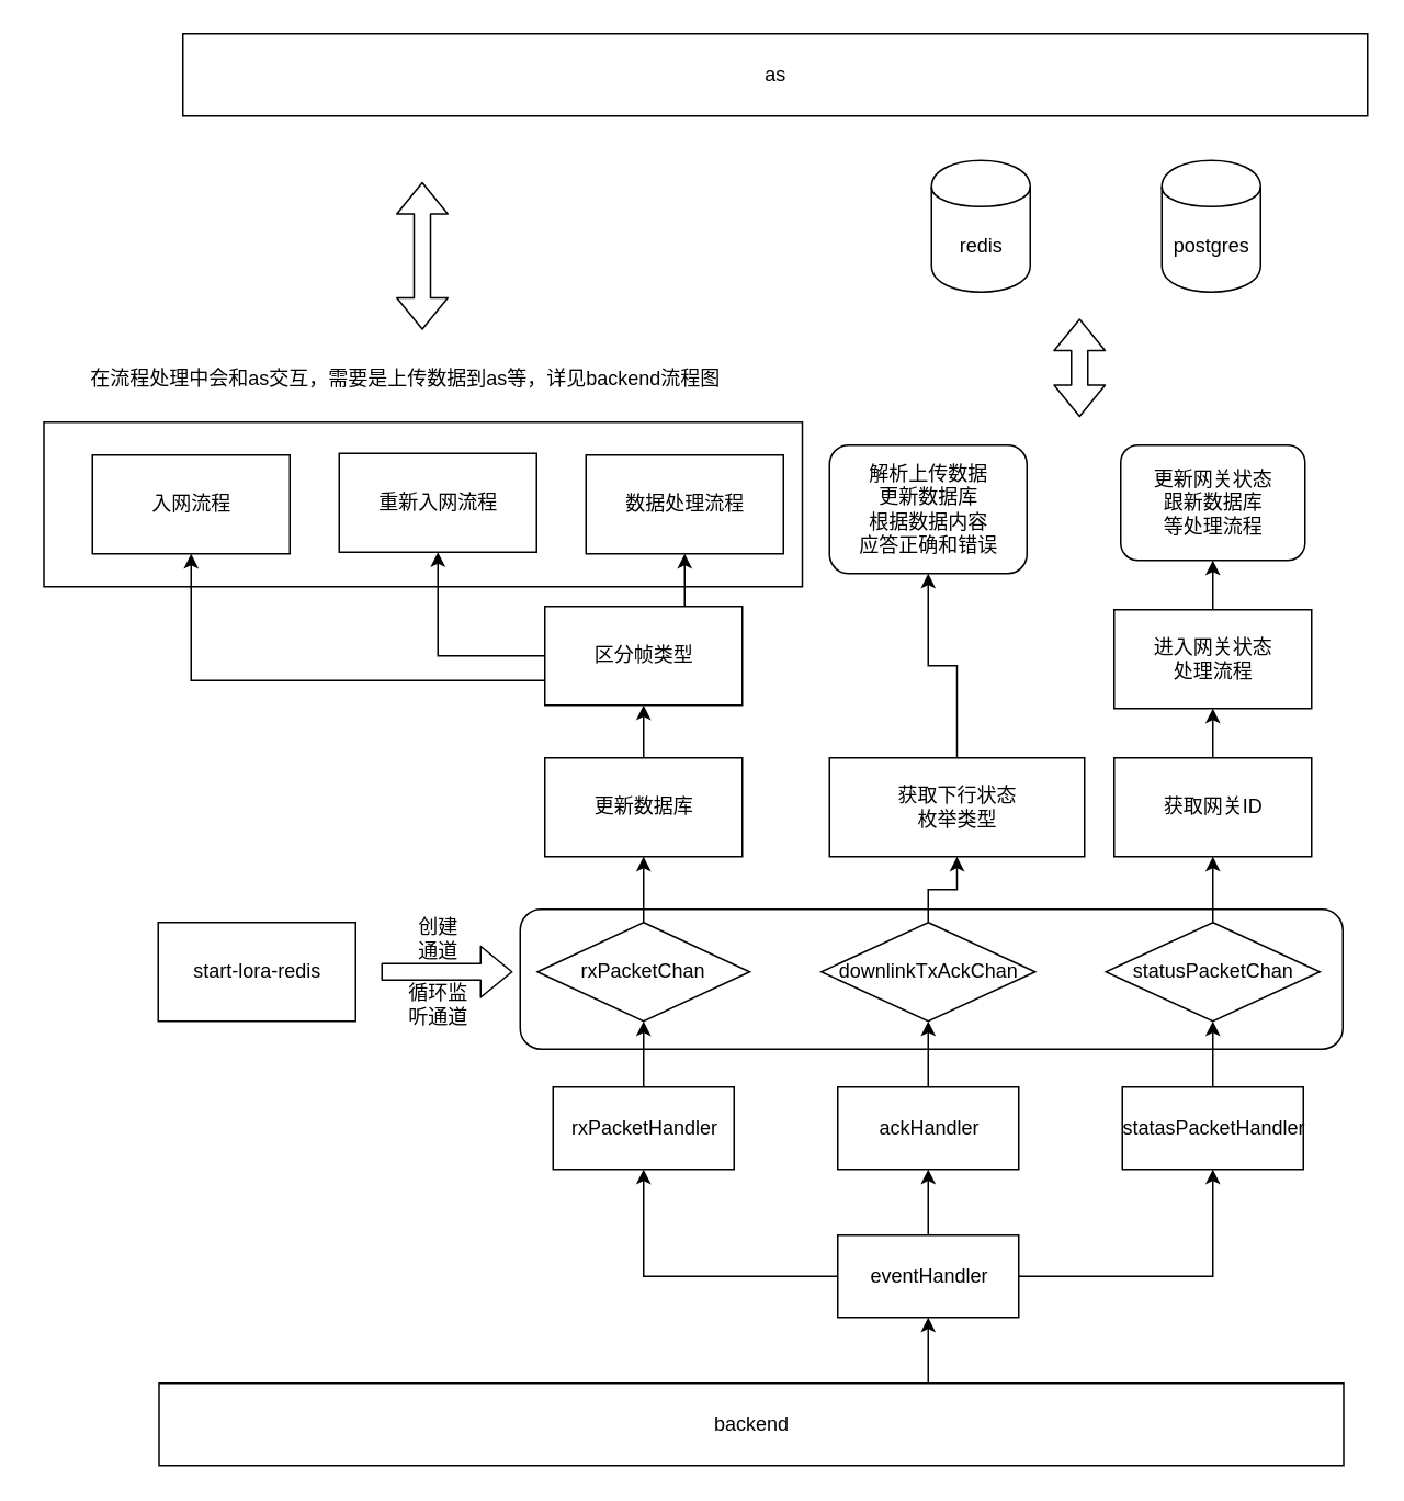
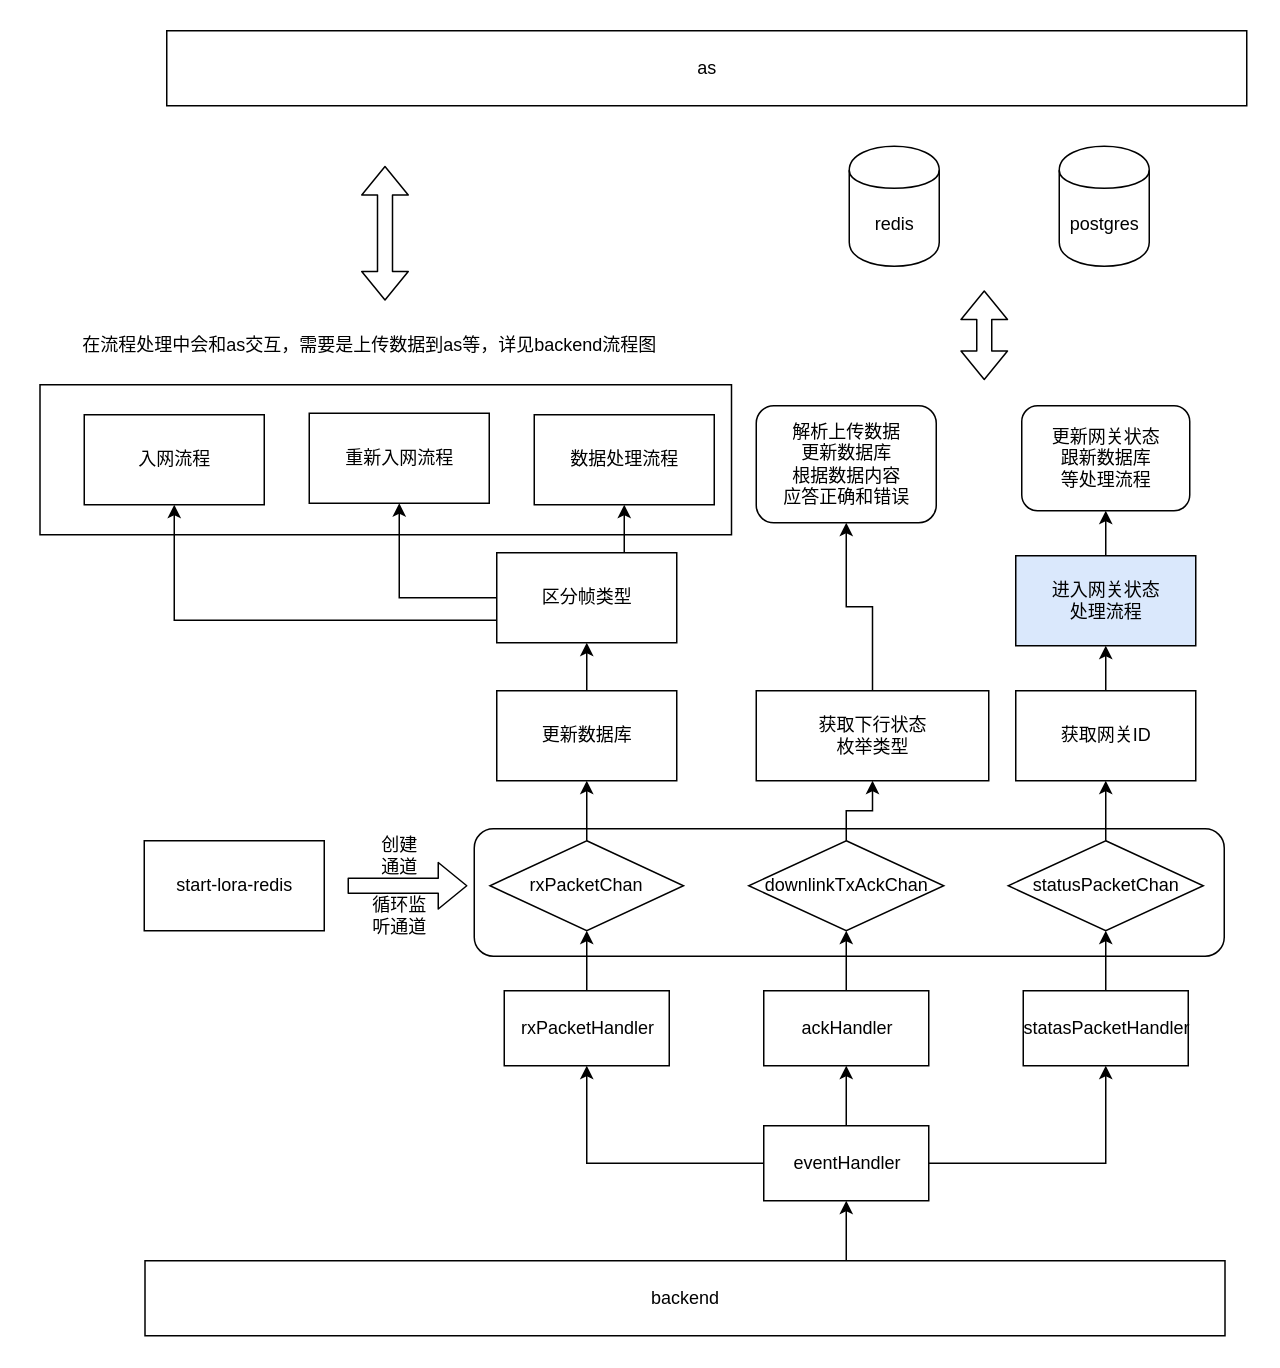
- <mxCell id="29" value="进入网关状态&lt;br&gt;处理流程" style="rounded=0;whiteSpace=wrap;html=1;" parent="1" vertex="1"><mxGeometry x="676.5" y="370" width="120" height="60" as="geometry" /></mxCell>
+ <mxCell id="29" value="进入网关状态&lt;br&gt;处理流程" style="rounded=0;whiteSpace=wrap;html=1;fillColor=#dae8fc;" parent="1" vertex="1"><mxGeometry x="676.5" y="370" width="120" height="60" as="geometry" /></mxCell>
